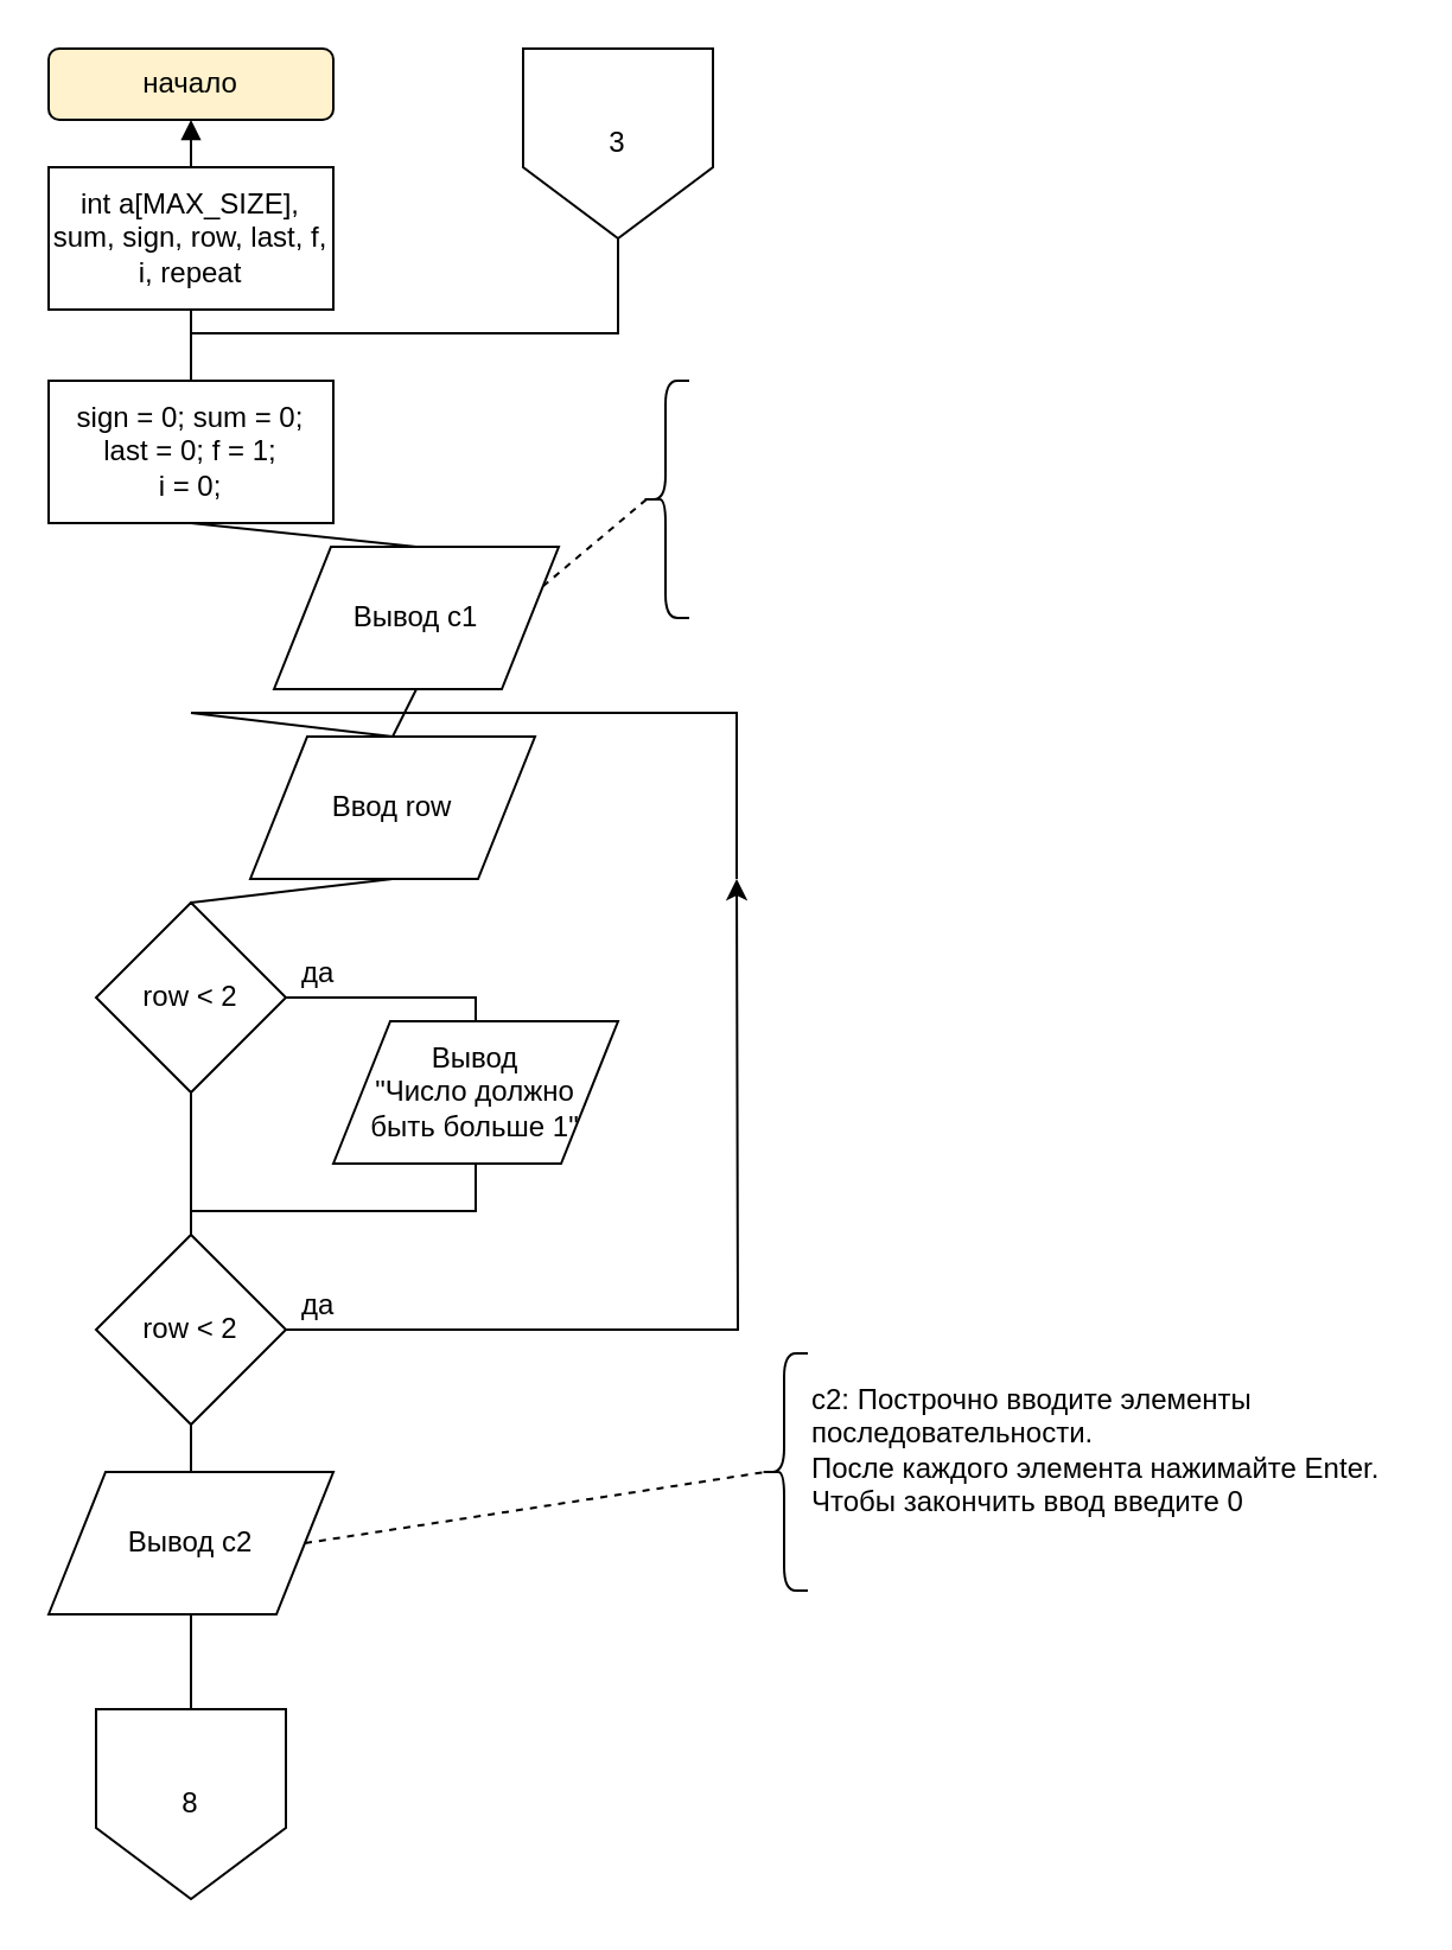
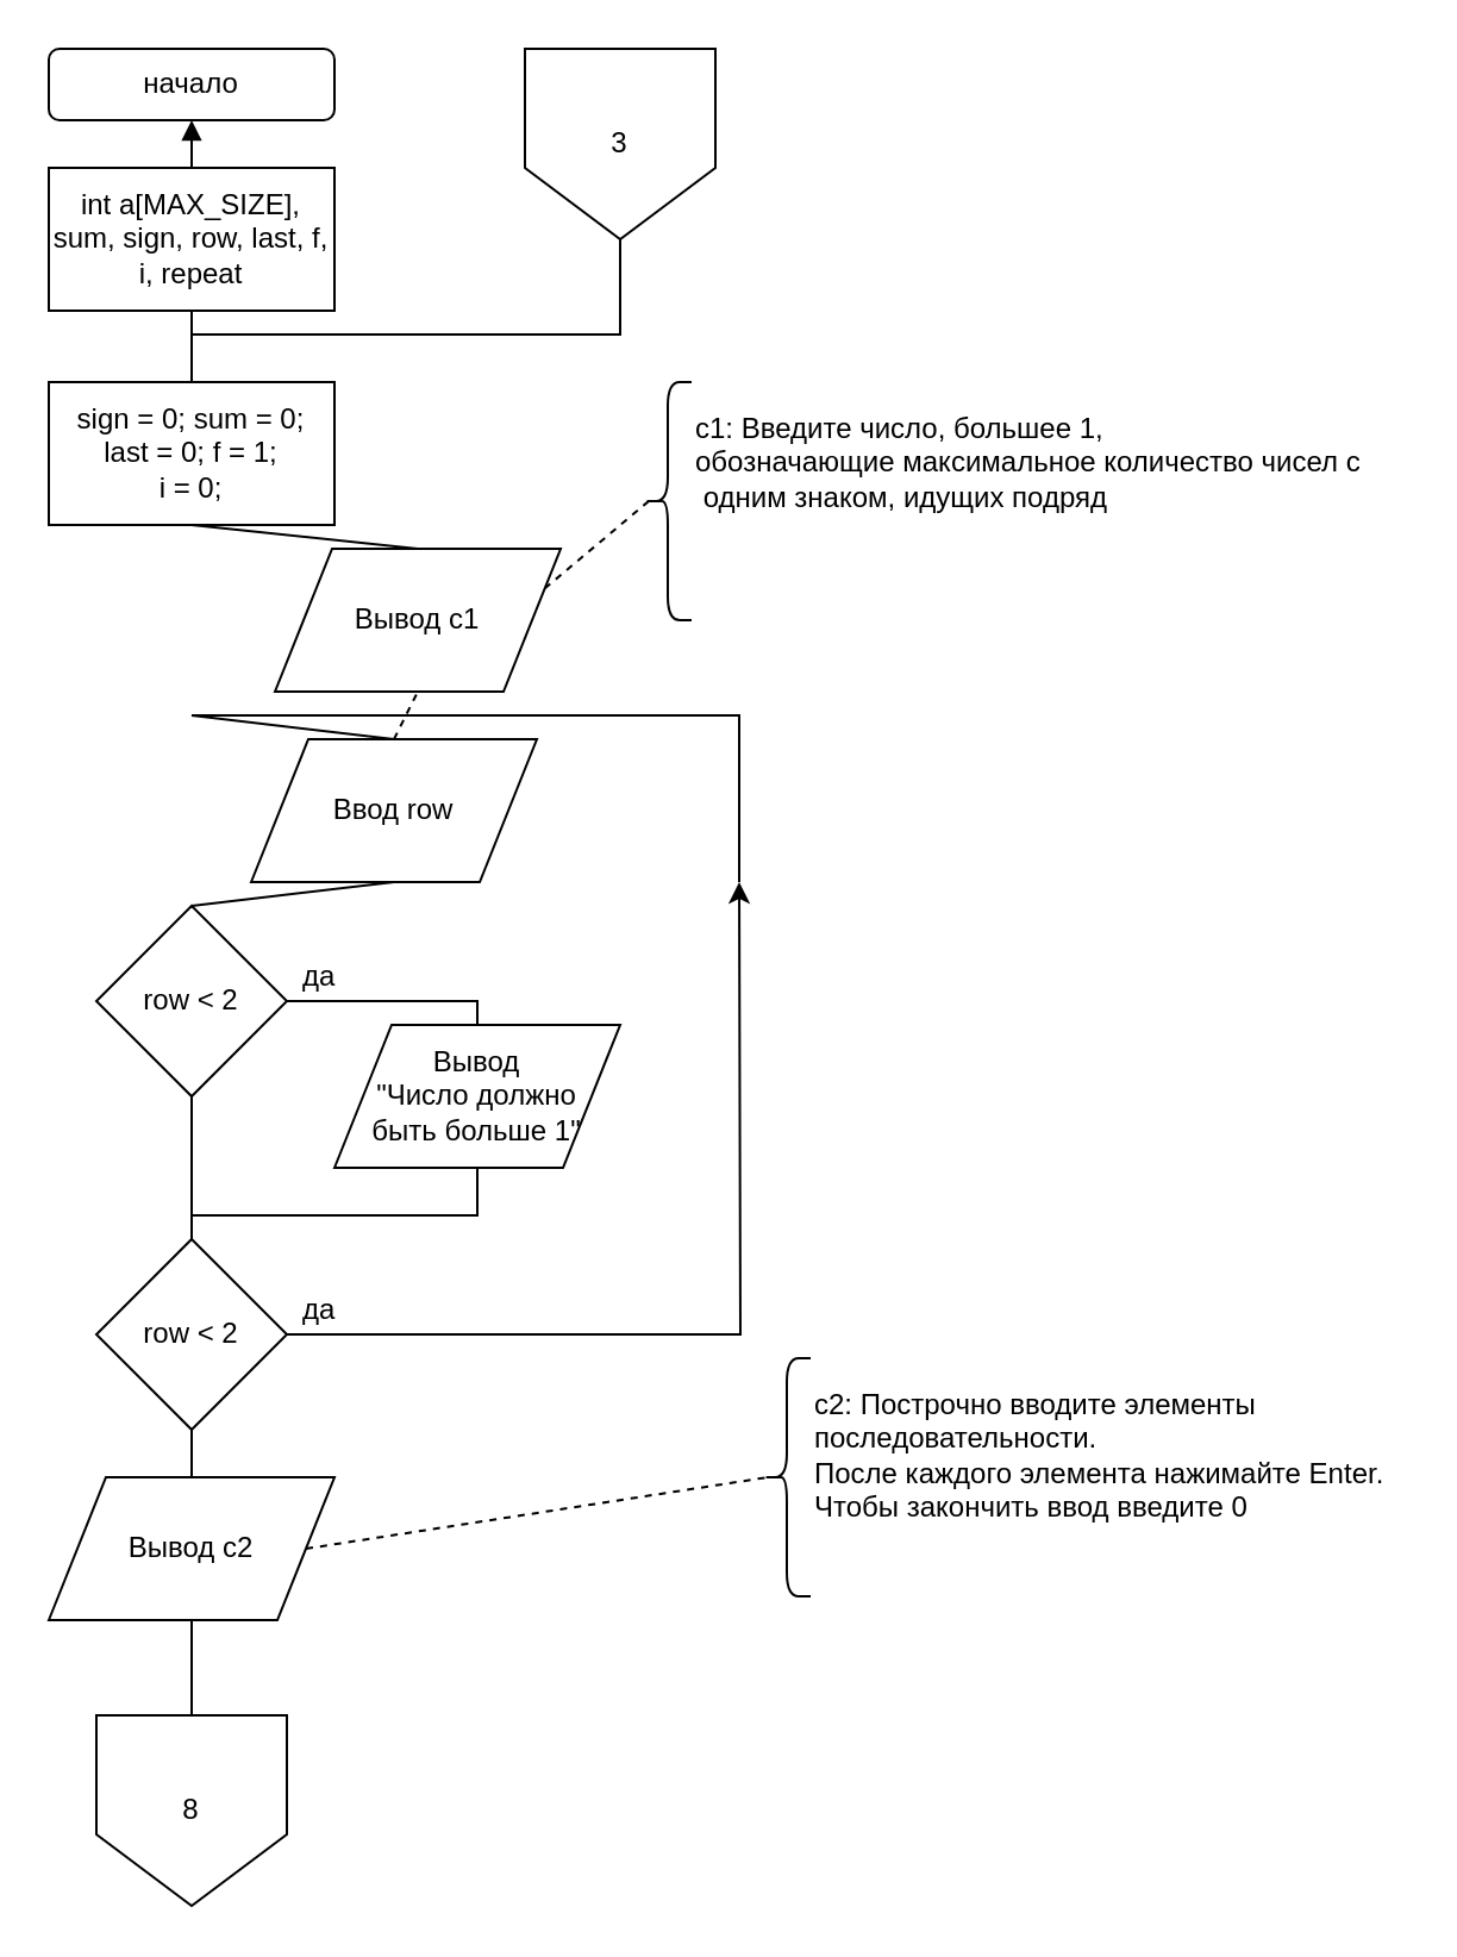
- <mxCell id="2" value="начало" style="rounded=1;whiteSpace=wrap;html=1;fillColor=#fff2cc;" vertex="1" parent="1"><mxGeometry x="20" y="20" width="120" height="30" as="geometry" /></mxCell>
+ <mxCell id="2" value="начало" style="rounded=1;whiteSpace=wrap;html=1;" vertex="1" parent="1"><mxGeometry x="20" y="20" width="120" height="30" as="geometry" /></mxCell>
+ <mxCell id="11" value="с1: Введите число, большее 1, &lt;br&gt;обозначающие максимальное количество чисел с&lt;br&gt;&amp;nbsp;одним знаком, идущих подряд" style="text;html=1;resizable=0;points=[];autosize=1;align=left;verticalAlign=top;spacingTop=-4;" vertex="1" parent="1"><mxGeometry x="290" y="170" width="290" height="40" as="geometry" /></mxCell>
- <mxCell id="13" value="" style="endArrow=none;html=1;exitX=0.5;exitY=0;exitDx=0;exitDy=0;entryX=0.5;entryY=1;entryDx=0;entryDy=0;" edge="1" parent="1" source="12" target="7"><mxGeometry width="50" height="50" relative="1" as="geometry"><mxPoint x="-10" y="410" as="sourcePoint" /><mxPoint x="80" y="300" as="targetPoint" /></mxGeometry></mxCell>
+ <mxCell id="13" value="" style="endArrow=none;html=1;exitX=0.5;exitY=0;exitDx=0;exitDy=0;entryX=0.5;entryY=1;entryDx=0;entryDy=0;dashed=1;" edge="1" parent="1" source="12" target="7"><mxGeometry width="50" height="50" relative="1" as="geometry"><mxPoint x="-10" y="410" as="sourcePoint" /><mxPoint x="80" y="300" as="targetPoint" /></mxGeometry></mxCell>
